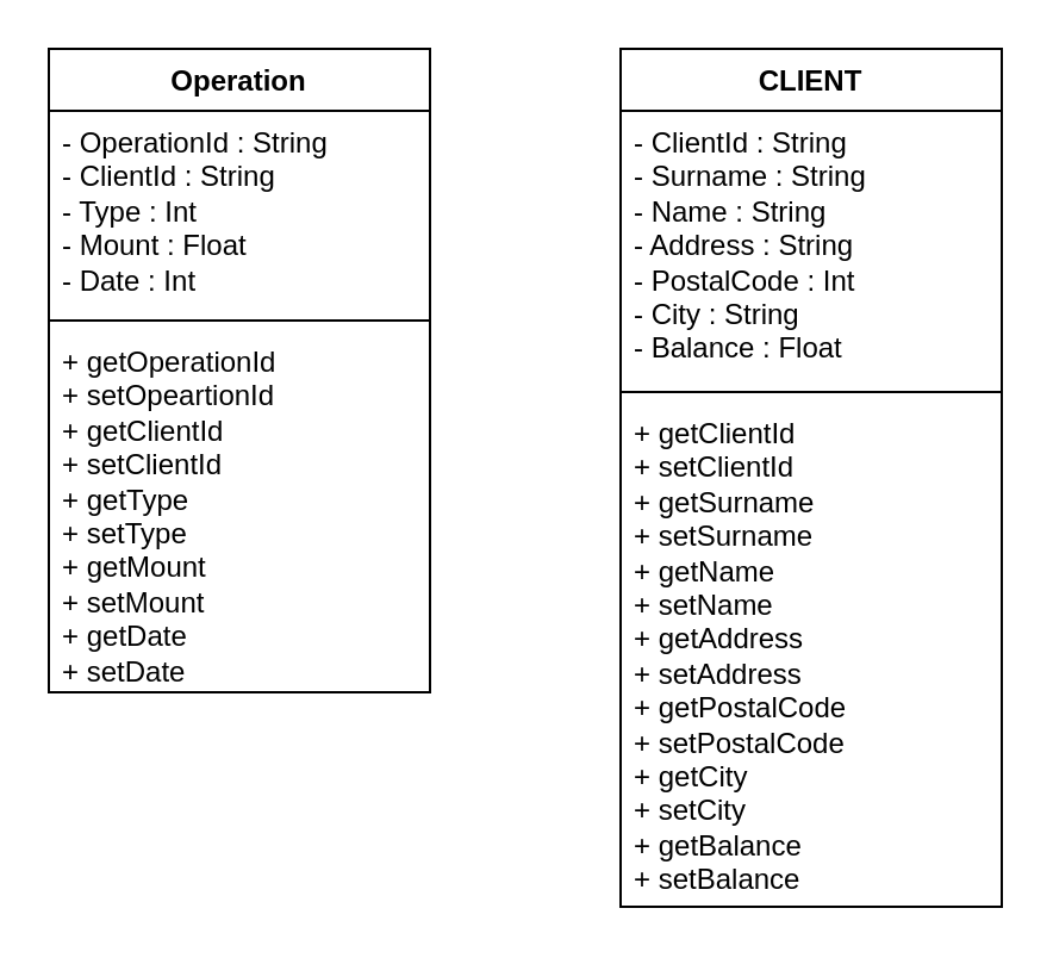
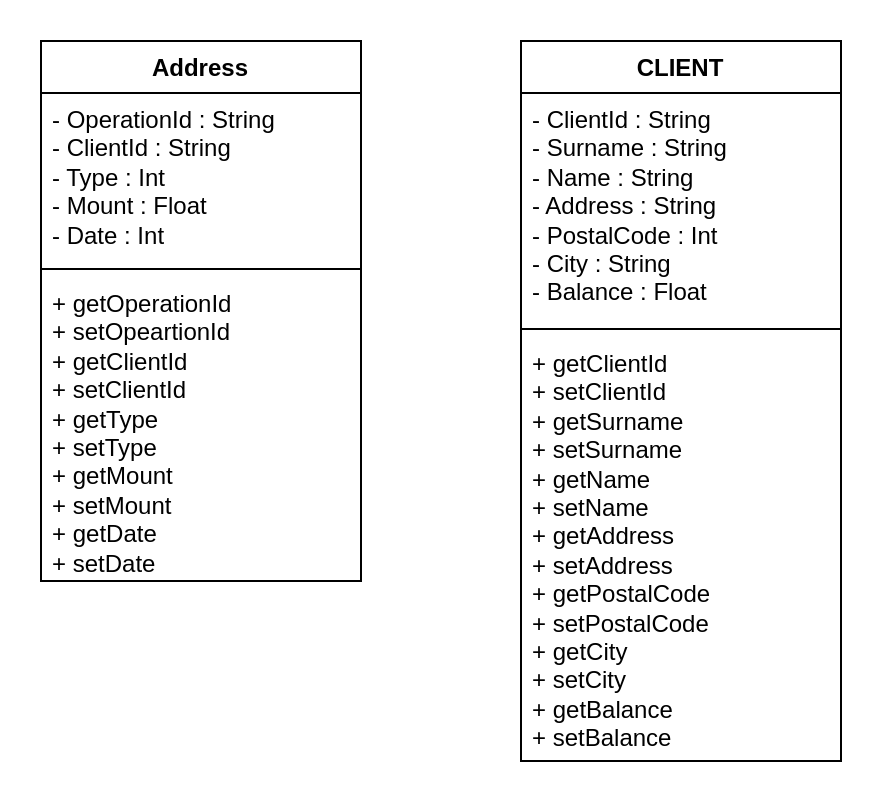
- <mxCell id="2" value="Operation" style="swimlane;fontStyle=1;align=center;verticalAlign=top;childLayout=stackLayout;horizontal=1;startSize=26;horizontalStack=0;resizeParent=1;resizeParentMax=0;resizeLast=0;collapsible=1;marginBottom=0;whiteSpace=wrap;html=1;" vertex="1" parent="1"><mxGeometry x="20" y="20" width="160" height="270" as="geometry" /></mxCell>
+ <mxCell id="2" value="Address" style="swimlane;fontStyle=1;align=center;verticalAlign=top;childLayout=stackLayout;horizontal=1;startSize=26;horizontalStack=0;resizeParent=1;resizeParentMax=0;resizeLast=0;collapsible=1;marginBottom=0;whiteSpace=wrap;html=1;" vertex="1" parent="1"><mxGeometry x="20" y="20" width="160" height="270" as="geometry" /></mxCell>
